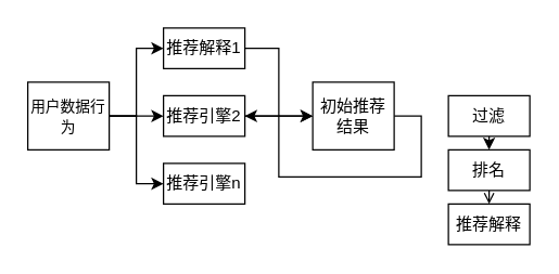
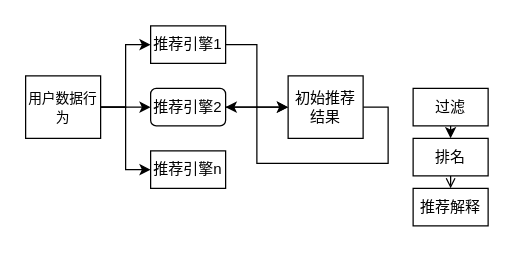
- <mxCell id="7" value="推荐解释1" style="rounded=0;whiteSpace=wrap;html=1;" vertex="1" parent="1"><mxGeometry x="120" y="20" width="60" height="30" as="geometry" /></mxCell>
+ <mxCell id="7" value="推荐引擎1" style="rounded=0;whiteSpace=wrap;html=1;" vertex="1" parent="1"><mxGeometry x="120" y="20" width="60" height="30" as="geometry" /></mxCell>
- <mxCell id="10" value="&lt;span style=&quot;white-space: normal&quot;&gt;推荐引擎2&lt;/span&gt;" style="rounded=0;whiteSpace=wrap;html=1;" vertex="1" parent="1"><mxGeometry x="120" y="70" width="60" height="30" as="geometry" /></mxCell>
+ <mxCell id="10" value="&lt;span style=&quot;white-space: normal&quot;&gt;推荐引擎2&lt;/span&gt;" style="whiteSpace=wrap;html=1;rounded=1;" vertex="1" parent="1"><mxGeometry x="120" y="70" width="60" height="30" as="geometry" /></mxCell>
